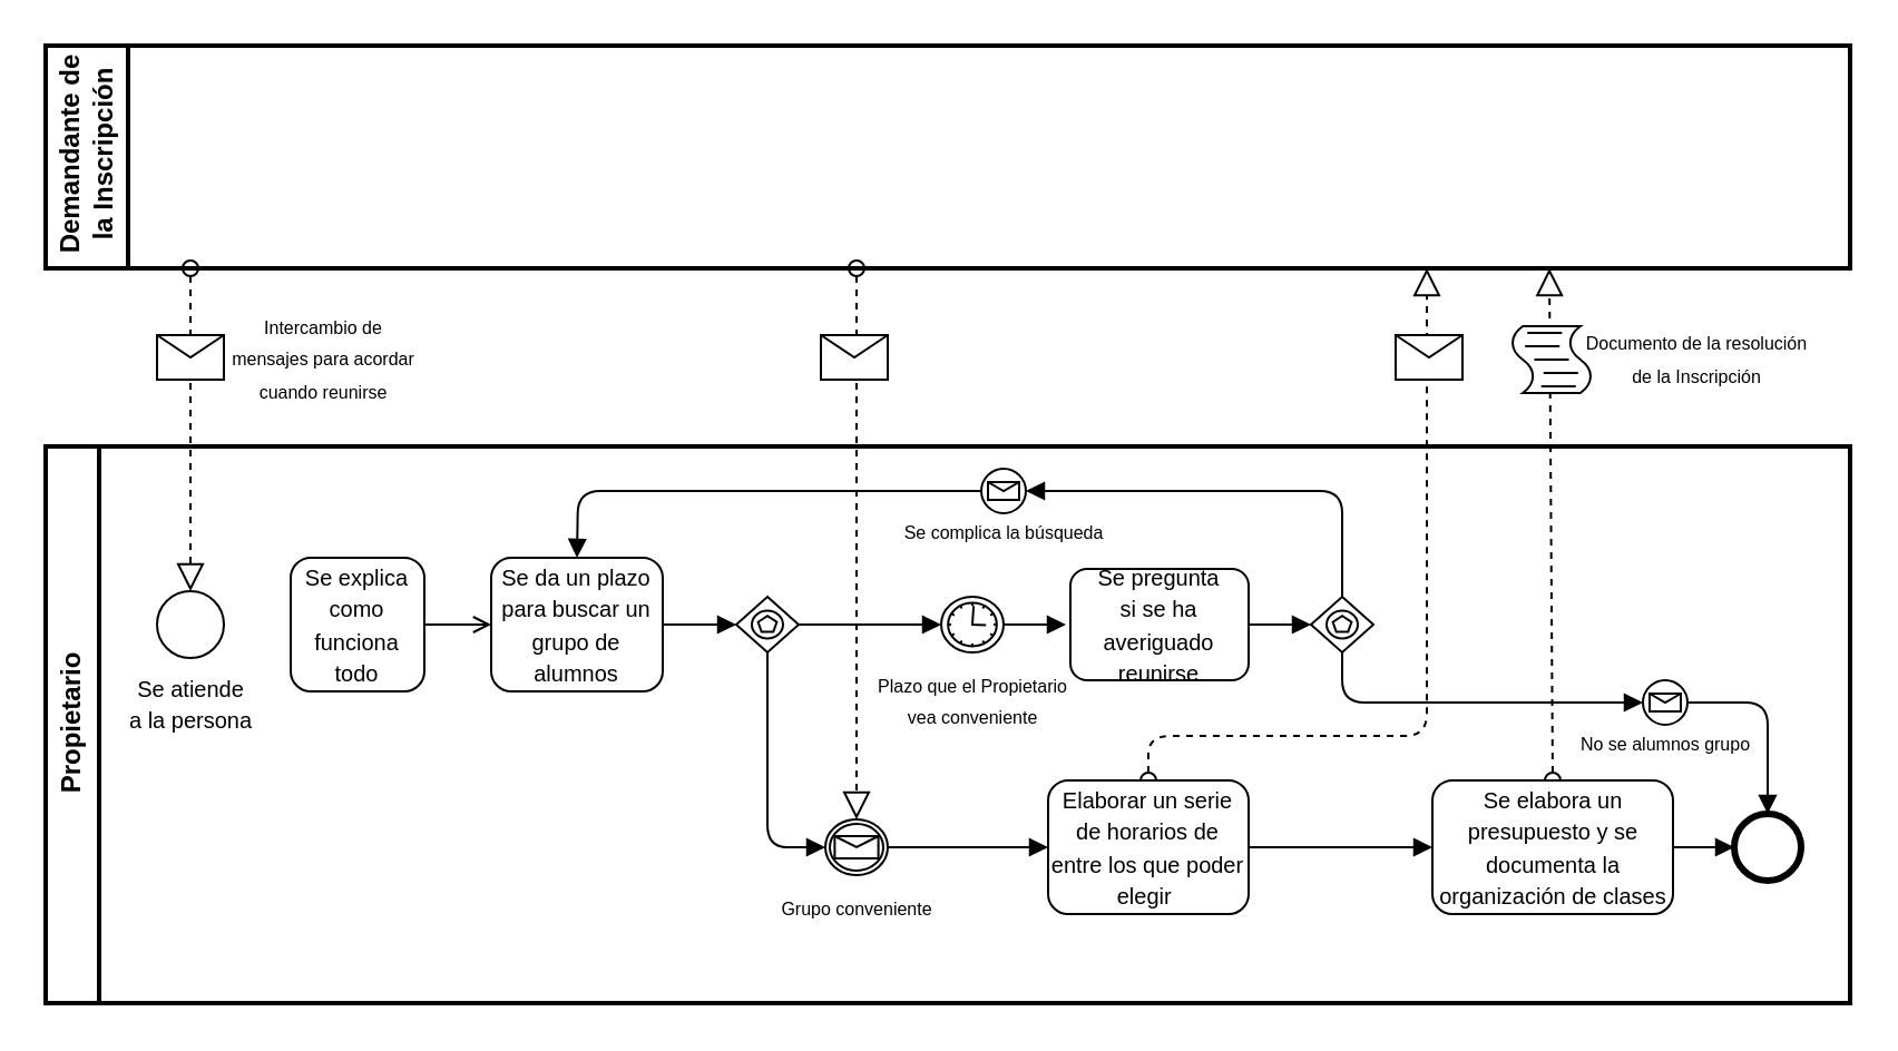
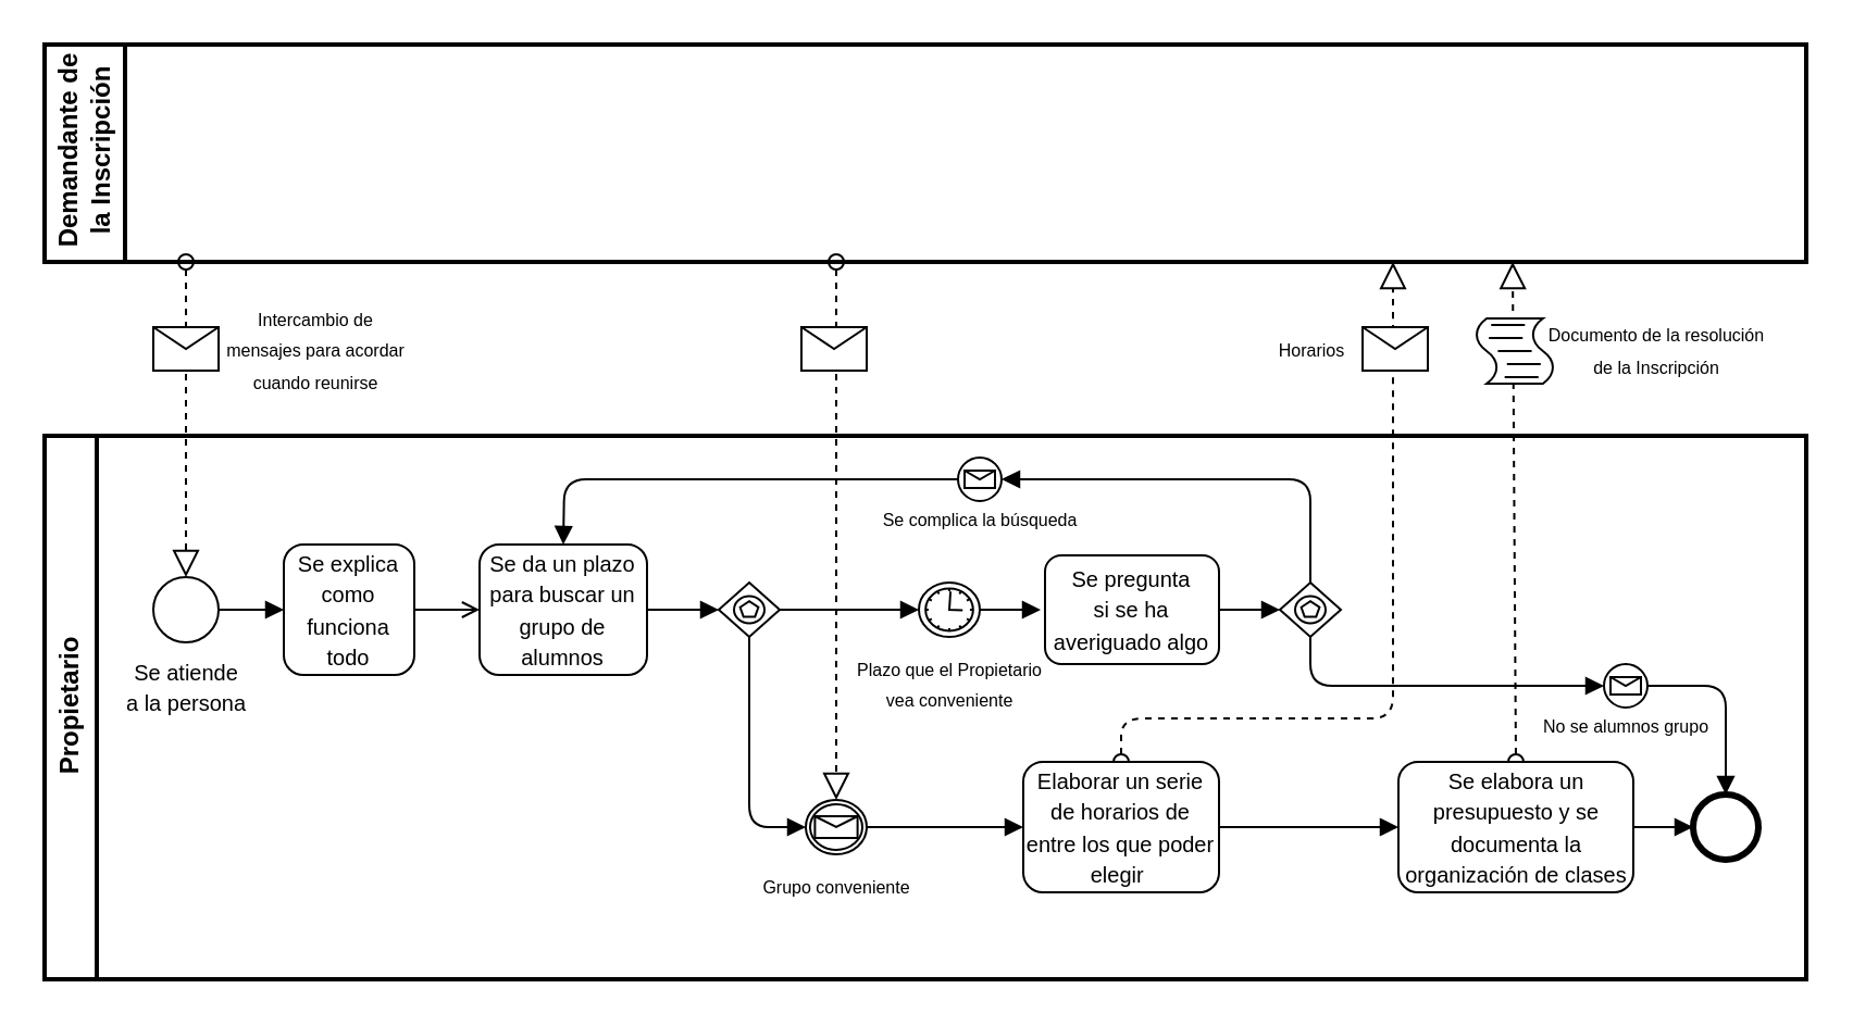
+ <mxCell id="36" value="&lt;font style=&quot;font-size: 8px&quot;&gt;Horarios&lt;/font&gt;" style="text;html=1;strokeColor=none;fillColor=none;align=center;verticalAlign=middle;whiteSpace=wrap;rounded=0;shadow=0;" vertex="1" parent="1"><mxGeometry x="580" y="150" width="46" height="20" as="geometry" /></mxCell>
+ <mxCell id="20" value="" style="endArrow=block;endFill=1;endSize=6;html=1;entryX=0;entryY=0.5;entryDx=0;entryDy=0;exitX=1;exitY=0.5;exitDx=0;exitDy=0;" parent="7" source="19" target="8" edge="1"><mxGeometry width="100" relative="1" as="geometry"><mxPoint y="270" as="sourcePoint" /><mxPoint x="100" y="270" as="targetPoint" /></mxGeometry></mxCell>
- <mxCell id="25" value="&lt;span style=&quot;font-size: 10px&quot;&gt;Se pregunta&lt;br&gt;si se ha averiguado reunirse&lt;br&gt;&lt;/span&gt;" style="shape=ext;rounded=1;html=1;whiteSpace=wrap;strokeWidth=1;" parent="7" vertex="1"><mxGeometry x="460" y="55" width="80" height="50" as="geometry" /></mxCell>
+ <mxCell id="25" value="&lt;span style=&quot;font-size: 10px&quot;&gt;Se pregunta&lt;br&gt;si se ha averiguado algo&lt;br&gt;&lt;/span&gt;" style="shape=ext;rounded=1;html=1;whiteSpace=wrap;strokeWidth=1;" parent="7" vertex="1"><mxGeometry x="460" y="55" width="80" height="50" as="geometry" /></mxCell>
